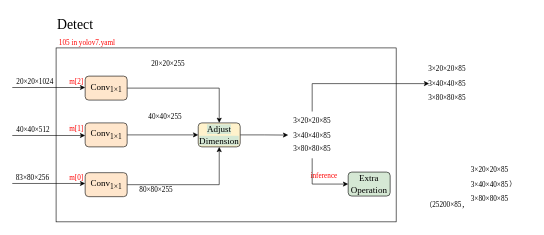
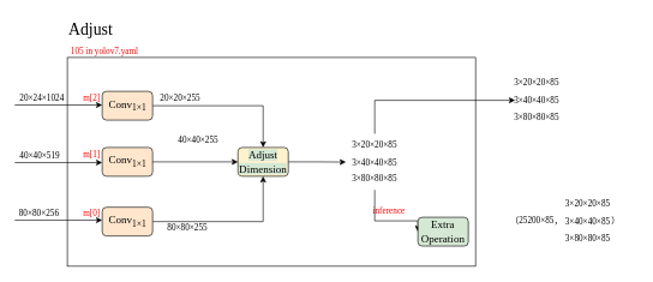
- <mxCell id="3" value="&lt;div style=&quot;text-align: center;&quot;&gt;Detect&lt;/div&gt;" style="text;whiteSpace=wrap;html=1;fontSize=23;fontFamily=Times New Roman;fontColor=#000000;" parent="1" vertex="1"><mxGeometry x="93" y="20" width="130" height="40" as="geometry" /></mxCell>
+ <mxCell id="3" value="&lt;div style=&quot;text-align: center;&quot;&gt;Adjust&lt;/div&gt;" style="text;whiteSpace=wrap;html=1;fontSize=23;fontFamily=Times New Roman;fontColor=#000000;" parent="1" vertex="1"><mxGeometry x="93" y="20" width="130" height="40" as="geometry" /></mxCell>
- <mxCell id="22" value="20×20×255" style="text;html=1;strokeColor=none;fillColor=none;align=center;verticalAlign=middle;whiteSpace=wrap;rounded=0;fontFamily=Times New Roman;" parent="1" vertex="1"><mxGeometry x="250" y="90" width="60" height="30" as="geometry" /></mxCell>
+ <mxCell id="22" value="20×20×255" style="text;html=1;strokeColor=none;fillColor=none;align=center;verticalAlign=middle;whiteSpace=wrap;rounded=0;fontFamily=Times New Roman;" parent="1" vertex="1"><mxGeometry x="220" y="120" width="60" height="30" as="geometry" /></mxCell>
- <mxCell id="12" value="20×20×1024" style="text;html=1;strokeColor=none;fillColor=none;align=center;verticalAlign=middle;whiteSpace=wrap;rounded=0;fontFamily=Times New Roman;" parent="1" vertex="1"><mxGeometry x="28" y="120" width="60" height="30" as="geometry" /></mxCell>
+ <mxCell id="12" value="20×24×1024" style="text;html=1;strokeColor=none;fillColor=none;align=center;verticalAlign=middle;whiteSpace=wrap;rounded=0;fontFamily=Times New Roman;" parent="1" vertex="1"><mxGeometry x="28" y="120" width="60" height="30" as="geometry" /></mxCell>
- <mxCell id="9" value="40×40×512" style="text;html=1;strokeColor=none;fillColor=none;align=center;verticalAlign=middle;whiteSpace=wrap;rounded=0;fontFamily=Times New Roman;" parent="1" vertex="1"><mxGeometry x="25" y="200" width="60" height="30" as="geometry" /></mxCell>
+ <mxCell id="9" value="40×40×519" style="text;html=1;strokeColor=none;fillColor=none;align=center;verticalAlign=middle;whiteSpace=wrap;rounded=0;fontFamily=Times New Roman;" parent="1" vertex="1"><mxGeometry x="25" y="200" width="60" height="30" as="geometry" /></mxCell>
- <mxCell id="6" value="83×80×256" style="text;html=1;strokeColor=none;fillColor=none;align=center;verticalAlign=middle;whiteSpace=wrap;rounded=0;fontFamily=Times New Roman;" parent="1" vertex="1"><mxGeometry x="24" y="280" width="60" height="30" as="geometry" /></mxCell>
+ <mxCell id="6" value="80×80×256" style="text;html=1;strokeColor=none;fillColor=none;align=center;verticalAlign=middle;whiteSpace=wrap;rounded=0;fontFamily=Times New Roman;" parent="1" vertex="1"><mxGeometry x="24" y="280" width="60" height="30" as="geometry" /></mxCell>
- <mxCell id="42" value="&lt;div style=&quot;font-size: 11.3pt;&quot;&gt;&lt;span style=&quot;background-color: rgb(213, 232, 212);&quot;&gt;Extra&lt;/span&gt;&lt;/div&gt;&lt;div style=&quot;font-size: 11.3pt;&quot;&gt;&lt;span style=&quot;background-color: rgb(213, 232, 212);&quot;&gt;Operation&lt;/span&gt;&lt;/div&gt;" style="rounded=1;whiteSpace=wrap;html=1;labelBackgroundColor=none;fontSize=23;fillColor=#D5E8D4;strokeColor=#000000;fontFamily=Times New Roman;" parent="1" vertex="1"><mxGeometry x="580" y="286" width="70" height="40" as="geometry" /></mxCell>
+ <mxCell id="42" value="&lt;div style=&quot;font-size: 11.3pt;&quot;&gt;&lt;span style=&quot;background-color: rgb(213, 232, 212);&quot;&gt;Extra&lt;/span&gt;&lt;/div&gt;&lt;div style=&quot;font-size: 11.3pt;&quot;&gt;&lt;span style=&quot;background-color: rgb(213, 232, 212);&quot;&gt;Operation&lt;/span&gt;&lt;/div&gt;" style="rounded=1;whiteSpace=wrap;html=1;labelBackgroundColor=none;fontSize=23;fillColor=#D5E8D4;strokeColor=#000000;fontFamily=Times New Roman;" parent="1" vertex="1"><mxGeometry x="580" y="301" width="70" height="40" as="geometry" /></mxCell>
- <mxCell id="38" value="（25200×85，" style="text;html=1;strokeColor=none;fillColor=none;align=center;verticalAlign=middle;whiteSpace=wrap;rounded=0;labelBackgroundColor=#FFFFFF;fontColor=#000000;fontFamily=Times New Roman;" parent="1" vertex="1"><mxGeometry x="715" y="326" width="60" height="30" as="geometry" /></mxCell>
+ <mxCell id="38" value="（25200×85，" style="text;html=1;strokeColor=none;fillColor=none;align=center;verticalAlign=middle;whiteSpace=wrap;rounded=0;labelBackgroundColor=#FFFFFF;fontColor=#000000;fontFamily=Times New Roman;" parent="1" vertex="1"><mxGeometry x="715" y="291" width="60" height="30" as="geometry" /></mxCell>
